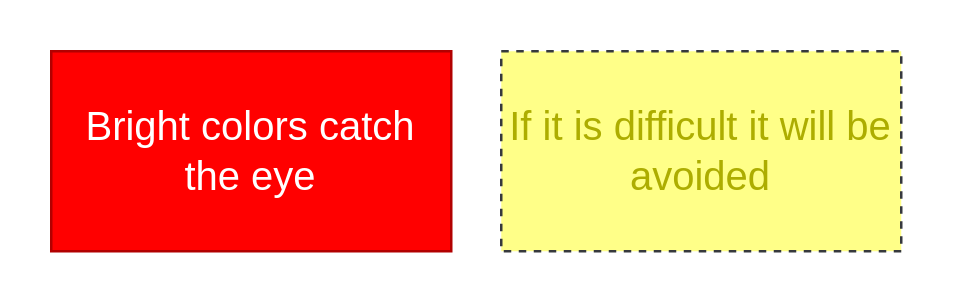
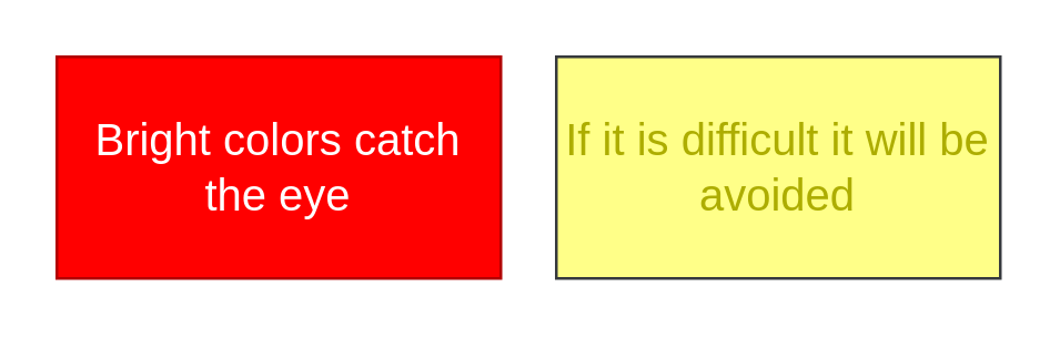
- <mxCell id="3" value="&lt;font color=&quot;#adad00&quot; style=&quot;font-size: 16px;&quot;&gt;If it is difficult it will be avoided&lt;/font&gt;" style="rounded=0;whiteSpace=wrap;html=1;fillColor=#ffff88;strokeColor=#36393d;dashed=1;" parent="1" vertex="1"><mxGeometry x="200" y="20" width="160" height="80" as="geometry" /></mxCell>
+ <mxCell id="3" value="&lt;font color=&quot;#adad00&quot; style=&quot;font-size: 16px;&quot;&gt;If it is difficult it will be avoided&lt;/font&gt;" style="rounded=0;whiteSpace=wrap;html=1;fillColor=#ffff88;strokeColor=#36393d;" parent="1" vertex="1"><mxGeometry x="200" y="20" width="160" height="80" as="geometry" /></mxCell>
